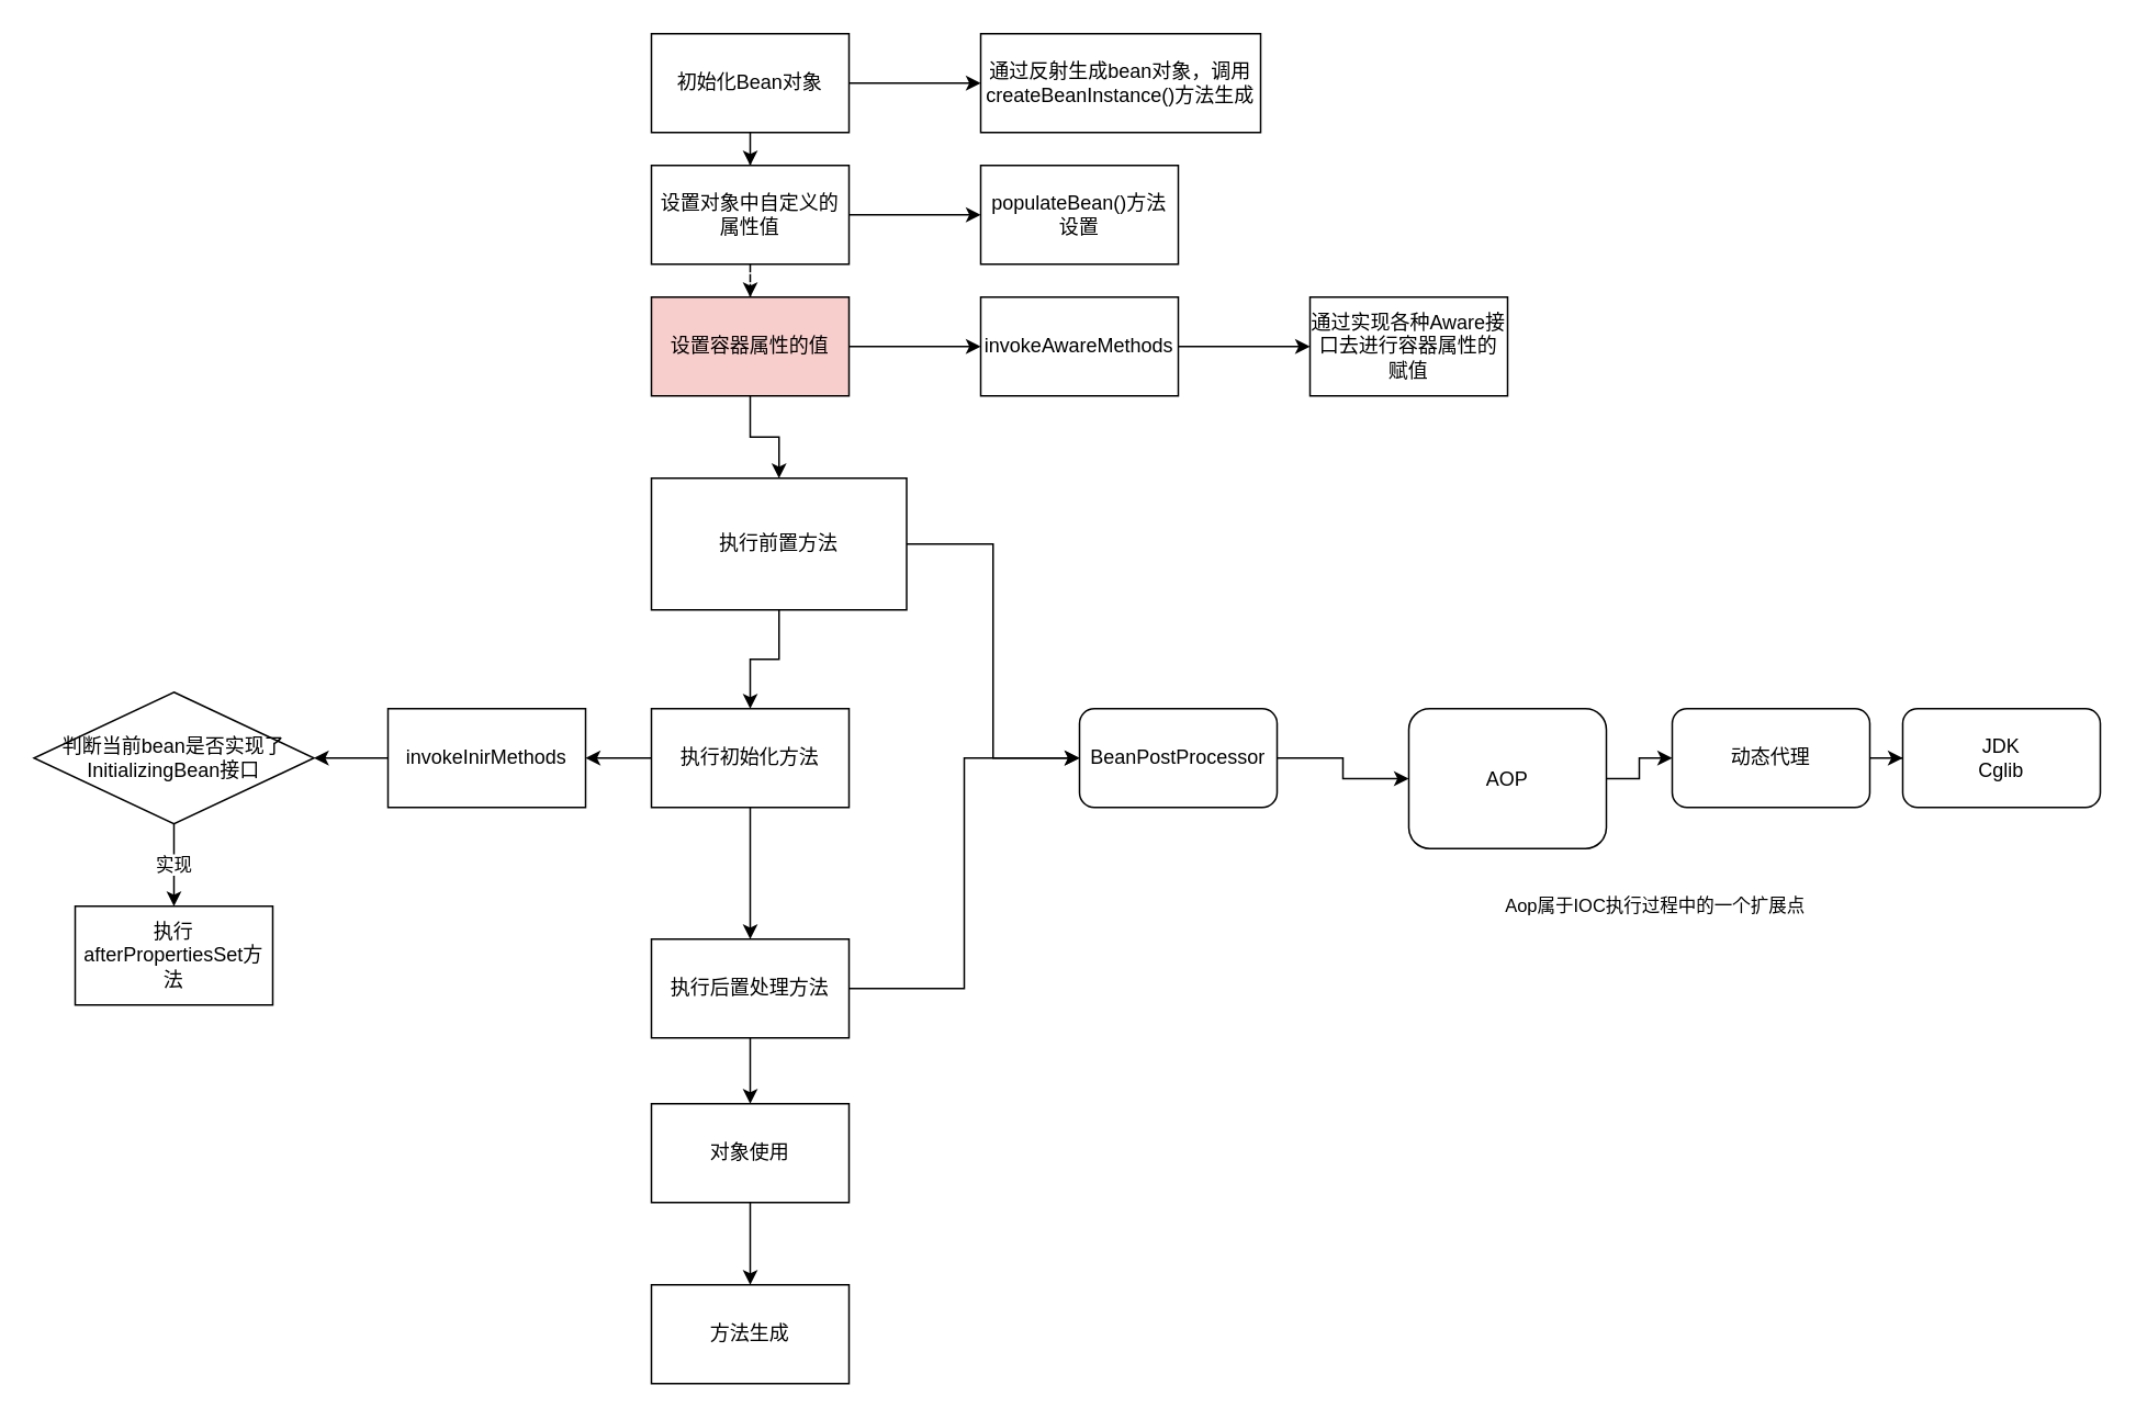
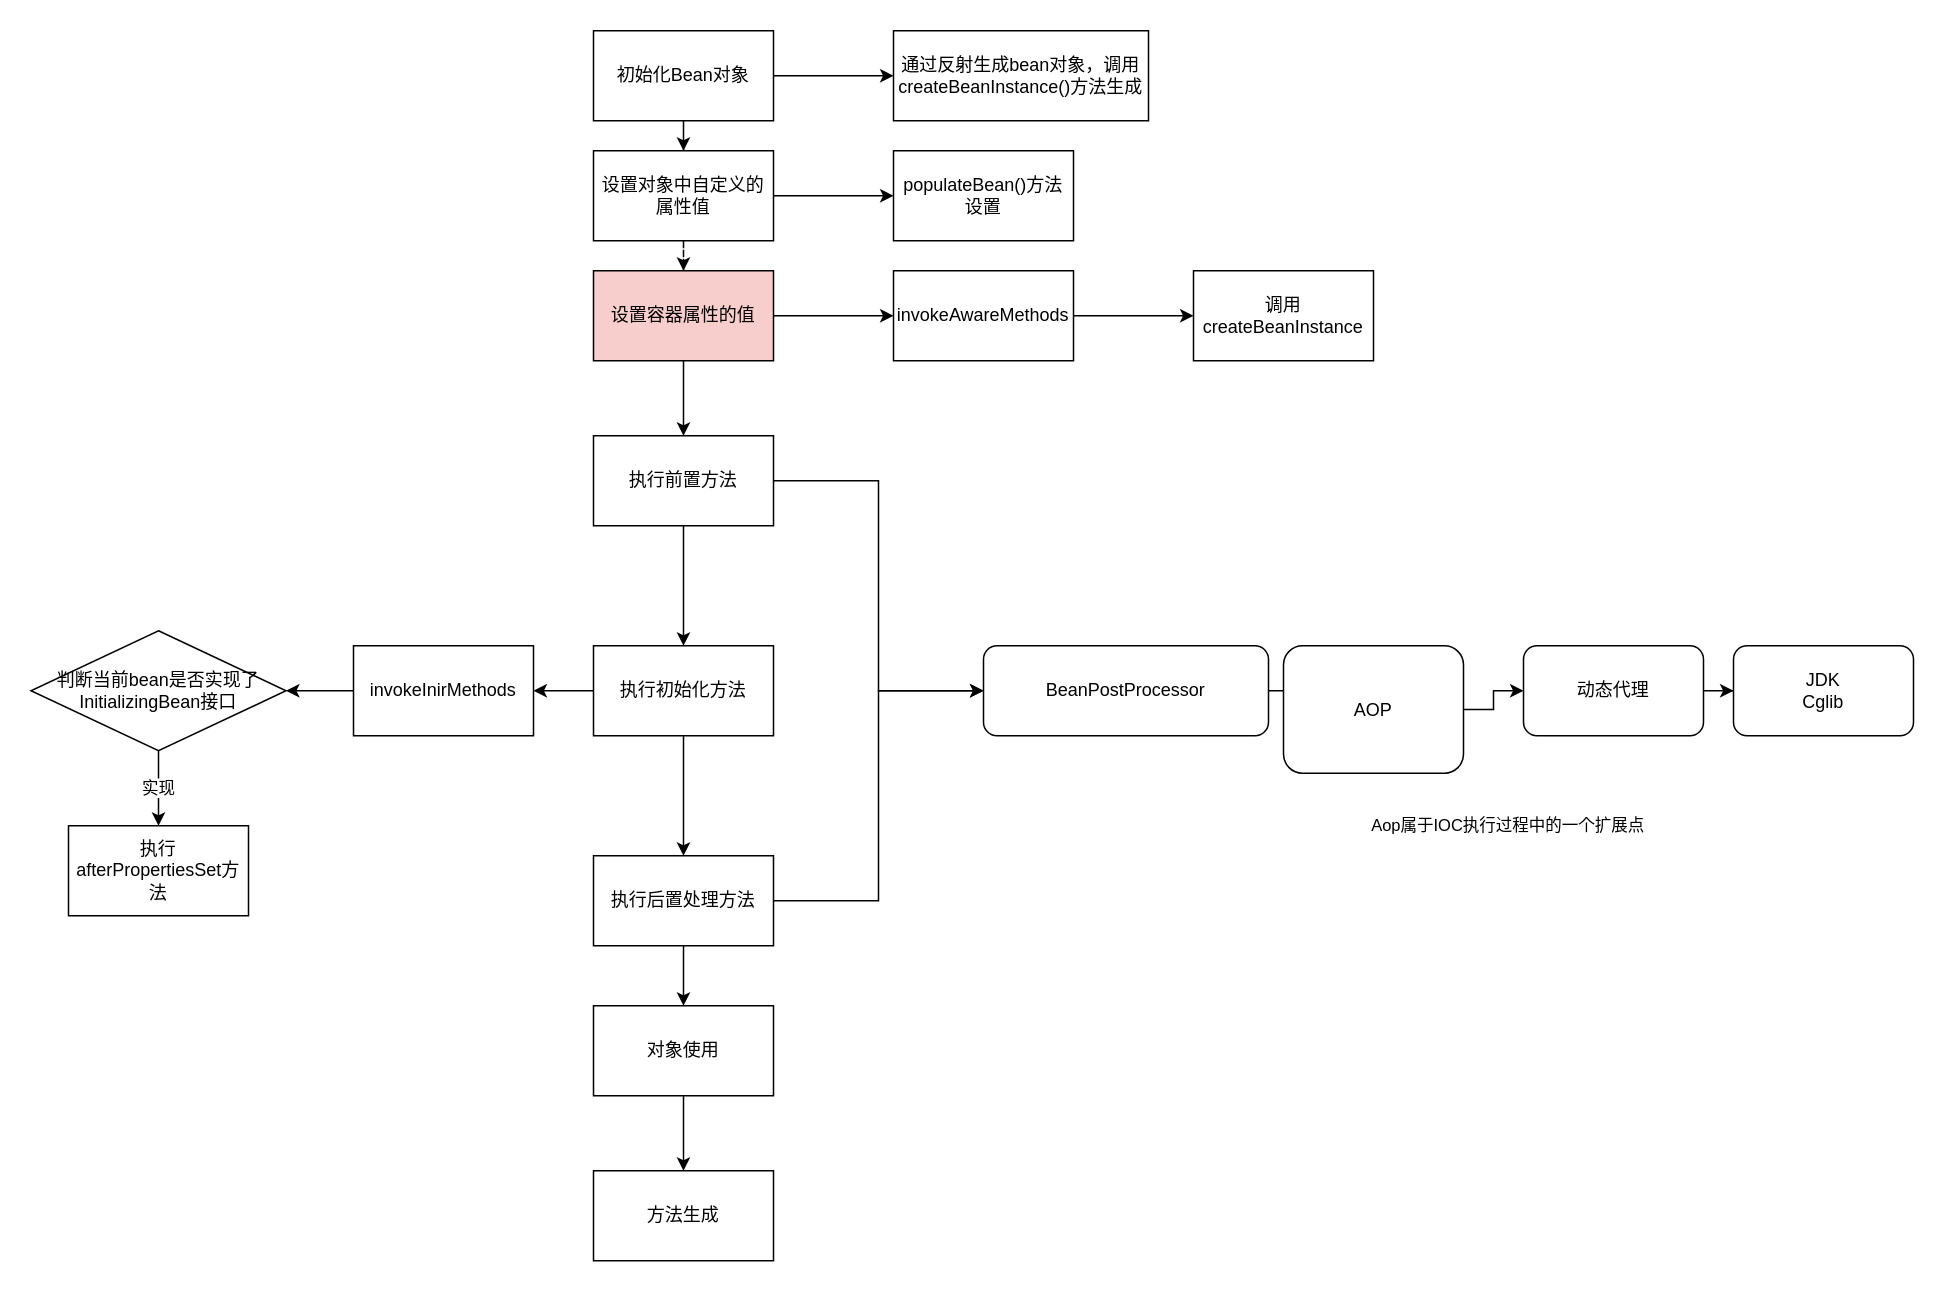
- <mxCell id="15" value="通过实现各种Aware接口去进行容器属性的赋值" style="whiteSpace=wrap;html=1;rounded=0;" vertex="1" parent="1"><mxGeometry x="795" y="180" width="120" height="60" as="geometry" /></mxCell>
+ <mxCell id="15" value="调用createBeanInstance" style="whiteSpace=wrap;html=1;rounded=0;" vertex="1" parent="1"><mxGeometry x="795" y="180" width="120" height="60" as="geometry" /></mxCell>
- <mxCell id="18" value="执行前置方法" style="whiteSpace=wrap;html=1;rounded=0;" vertex="1" parent="1"><mxGeometry x="395" y="290" width="155" height="80" as="geometry" /></mxCell>
+ <mxCell id="18" value="执行前置方法" style="whiteSpace=wrap;html=1;rounded=0;" vertex="1" parent="1"><mxGeometry x="395" y="290" width="120" height="60" as="geometry" /></mxCell>
- <mxCell id="26" value="BeanPostProcessor" style="rounded=1;whiteSpace=wrap;html=1;" vertex="1" parent="1"><mxGeometry x="655" y="430" width="120" height="60" as="geometry" /></mxCell>
+ <mxCell id="26" value="BeanPostProcessor" style="rounded=1;whiteSpace=wrap;html=1;" vertex="1" parent="1"><mxGeometry x="655" y="430" width="190" height="60" as="geometry" /></mxCell>
